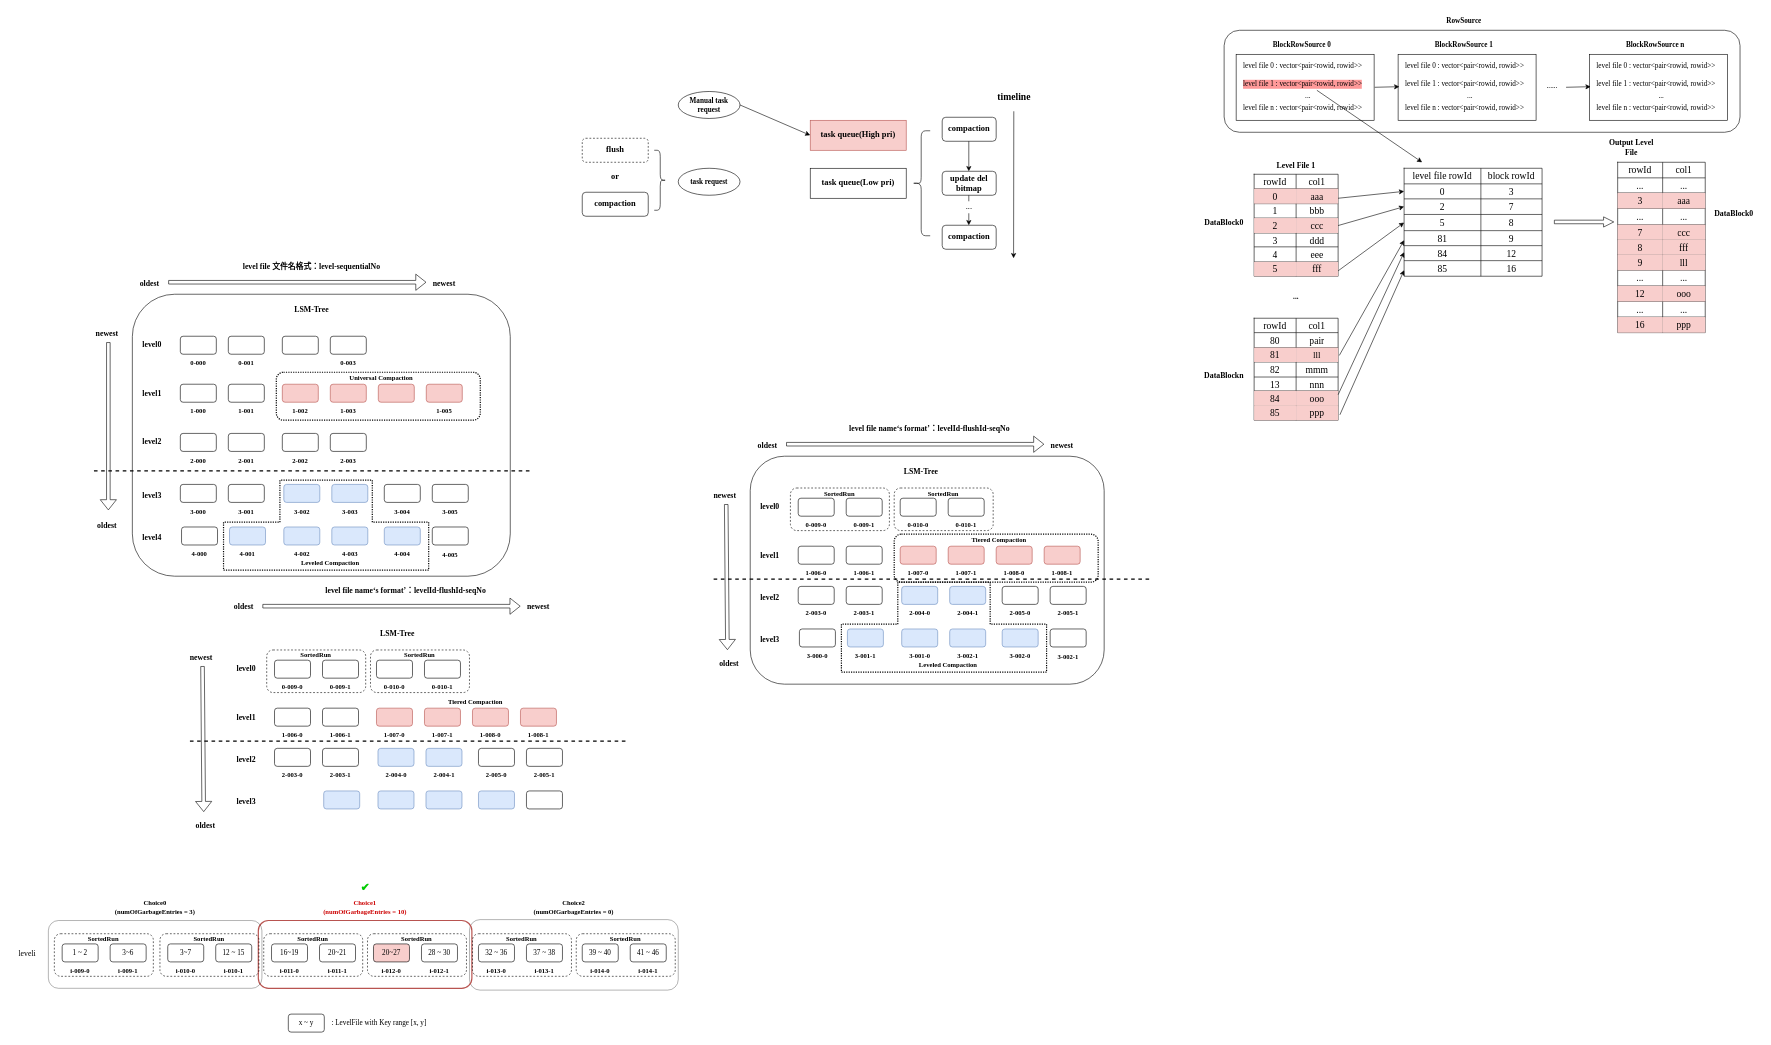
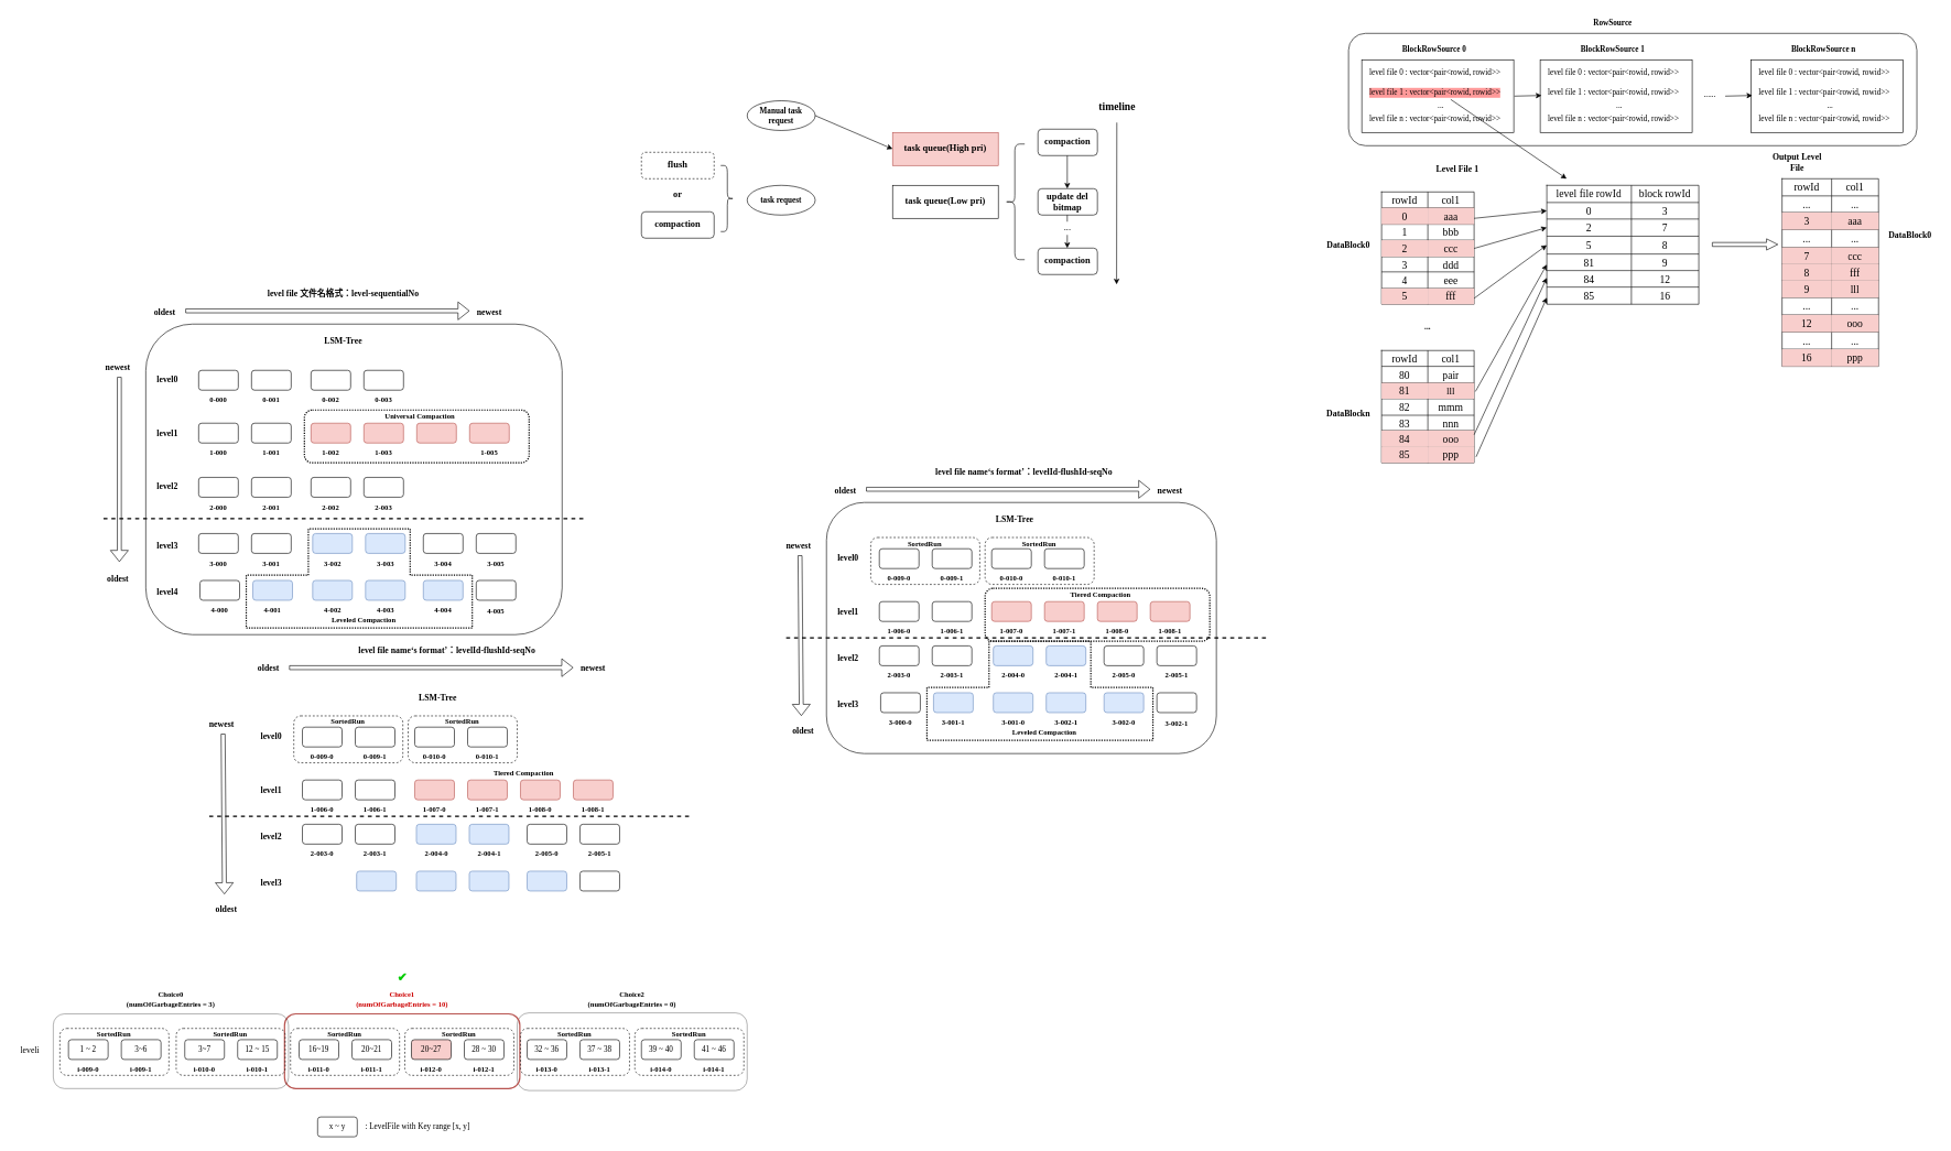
- <mxCell id="11" value="&lt;font style=&quot;font-size: 13px;&quot;&gt;Level File 1&lt;/font&gt;" style="text;html=1;align=center;verticalAlign=middle;whiteSpace=wrap;rounded=0;fontFamily=Comic Sans MS;fontStyle=1;fontSize=13;" parent="1" vertex="1"><mxGeometry x="2120" y="260" width="80" height="30" as="geometry" /></mxCell>
+ <mxCell id="11" value="&lt;font style=&quot;font-size: 13px;&quot;&gt;Level File 1&lt;/font&gt;" style="text;html=1;align=center;verticalAlign=middle;whiteSpace=wrap;rounded=0;fontFamily=Comic Sans MS;fontStyle=1;fontSize=13;" parent="1" vertex="1"><mxGeometry x="2165" y="240" width="80" height="30" as="geometry" /></mxCell>
+ <mxCell id="335" value="&lt;font style=&quot;font-size: 11px;&quot;&gt;0-002&lt;/font&gt;" style="text;html=1;align=center;verticalAlign=middle;whiteSpace=wrap;rounded=0;fontFamily=Comic Sans MS;fontStyle=1;fontSize=11;" vertex="1" parent="1"><mxGeometry x="460" y="590" width="80" height="30" as="geometry" /></mxCell>
- <mxCell id="92" value="13" style="shape=partialRectangle;html=1;whiteSpace=wrap;connectable=0;strokeColor=inherit;overflow=hidden;fillColor=none;top=0;left=0;bottom=0;right=0;pointerEvents=1;fontSize=16;fontFamily=Comic Sans MS;" parent="91" vertex="1"><mxGeometry width="70" height="23" as="geometry"><mxRectangle width="70" height="23" as="alternateBounds" /></mxGeometry></mxCell>
+ <mxCell id="92" value="83" style="shape=partialRectangle;html=1;whiteSpace=wrap;connectable=0;strokeColor=inherit;overflow=hidden;fillColor=none;top=0;left=0;bottom=0;right=0;pointerEvents=1;fontSize=16;fontFamily=Comic Sans MS;" parent="91" vertex="1"><mxGeometry width="70" height="23" as="geometry"><mxRectangle width="70" height="23" as="alternateBounds" /></mxGeometry></mxCell>
